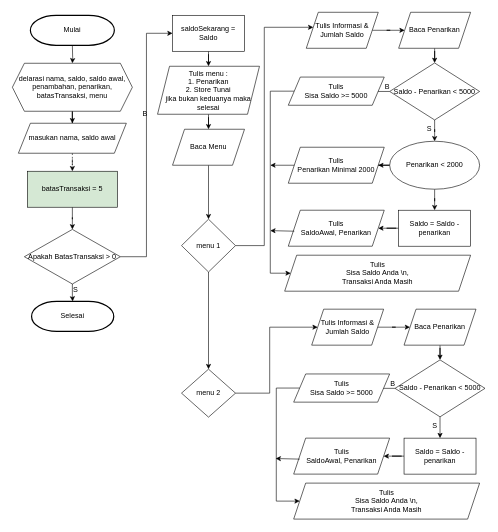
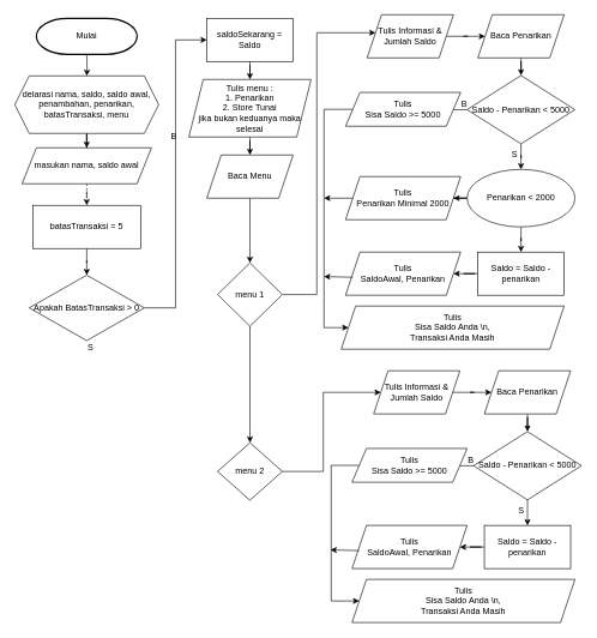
- <mxCell id="17" value="batasTransaksi = 5" style="rounded=0;whiteSpace=wrap;html=1;fillColor=#d5e8d4;" vertex="1" parent="1"><mxGeometry x="45" y="285" width="150" height="60" as="geometry" /></mxCell>
+ <mxCell id="17" value="batasTransaksi = 5" style="rounded=0;whiteSpace=wrap;html=1;" vertex="1" parent="1"><mxGeometry x="45" y="285" width="150" height="60" as="geometry" /></mxCell>
- <mxCell id="8" value="" style="edgeStyle=orthogonalEdgeStyle;rounded=0;orthogonalLoop=1;jettySize=auto;html=1;" edge="1" parent="1" source="9" target="15"><mxGeometry relative="1" as="geometry" /></mxCell>
- <mxCell id="15" value="Selesai" style="strokeWidth=2;html=1;shape=mxgraph.flowchart.terminator;whiteSpace=wrap;" vertex="1" parent="1"><mxGeometry x="52" y="502" width="137" height="50" as="geometry" /></mxCell>
